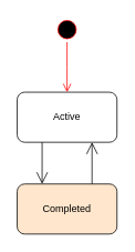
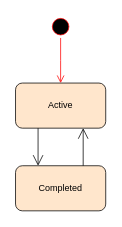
- <mxCell id="2" value="Active" style="rounded=1;whiteSpace=wrap;html=1;" vertex="1" parent="1"><mxGeometry x="20" y="110" width="120" height="60" as="geometry" /></mxCell>
+ <mxCell id="2" value="Active" style="rounded=1;whiteSpace=wrap;html=1;fillColor=#ffe6cc;" vertex="1" parent="1"><mxGeometry x="20" y="110" width="120" height="60" as="geometry" /></mxCell>
